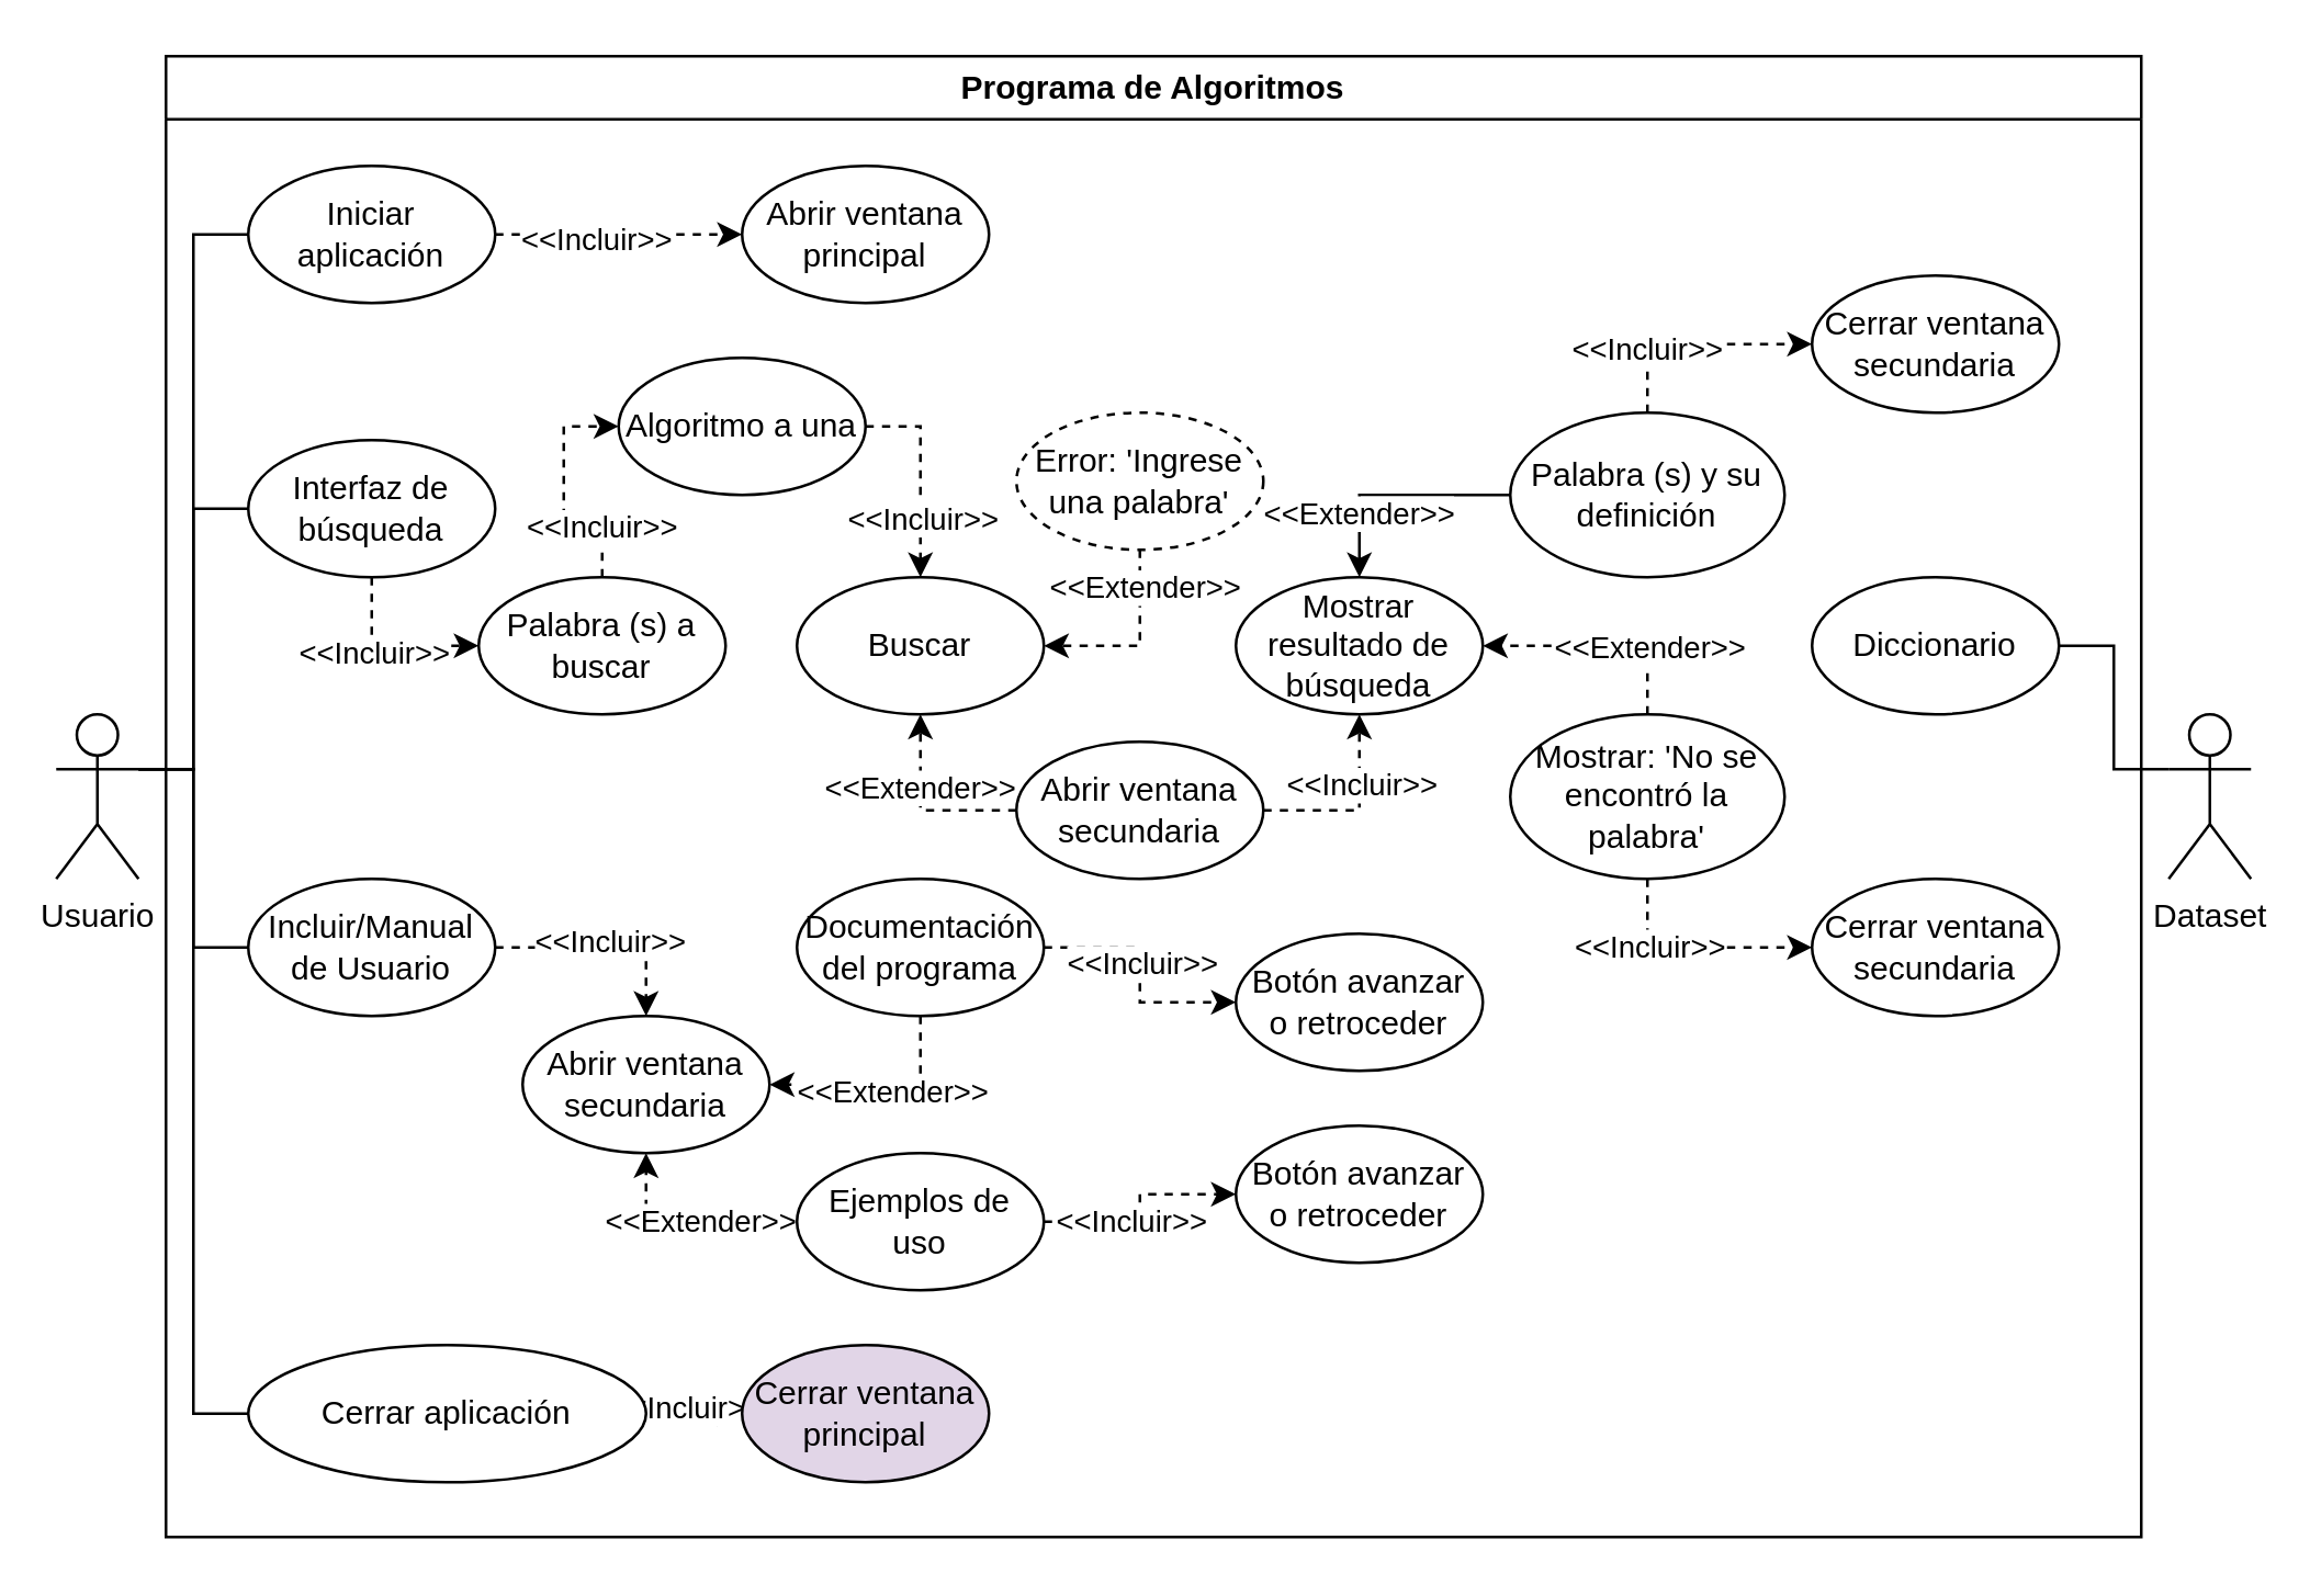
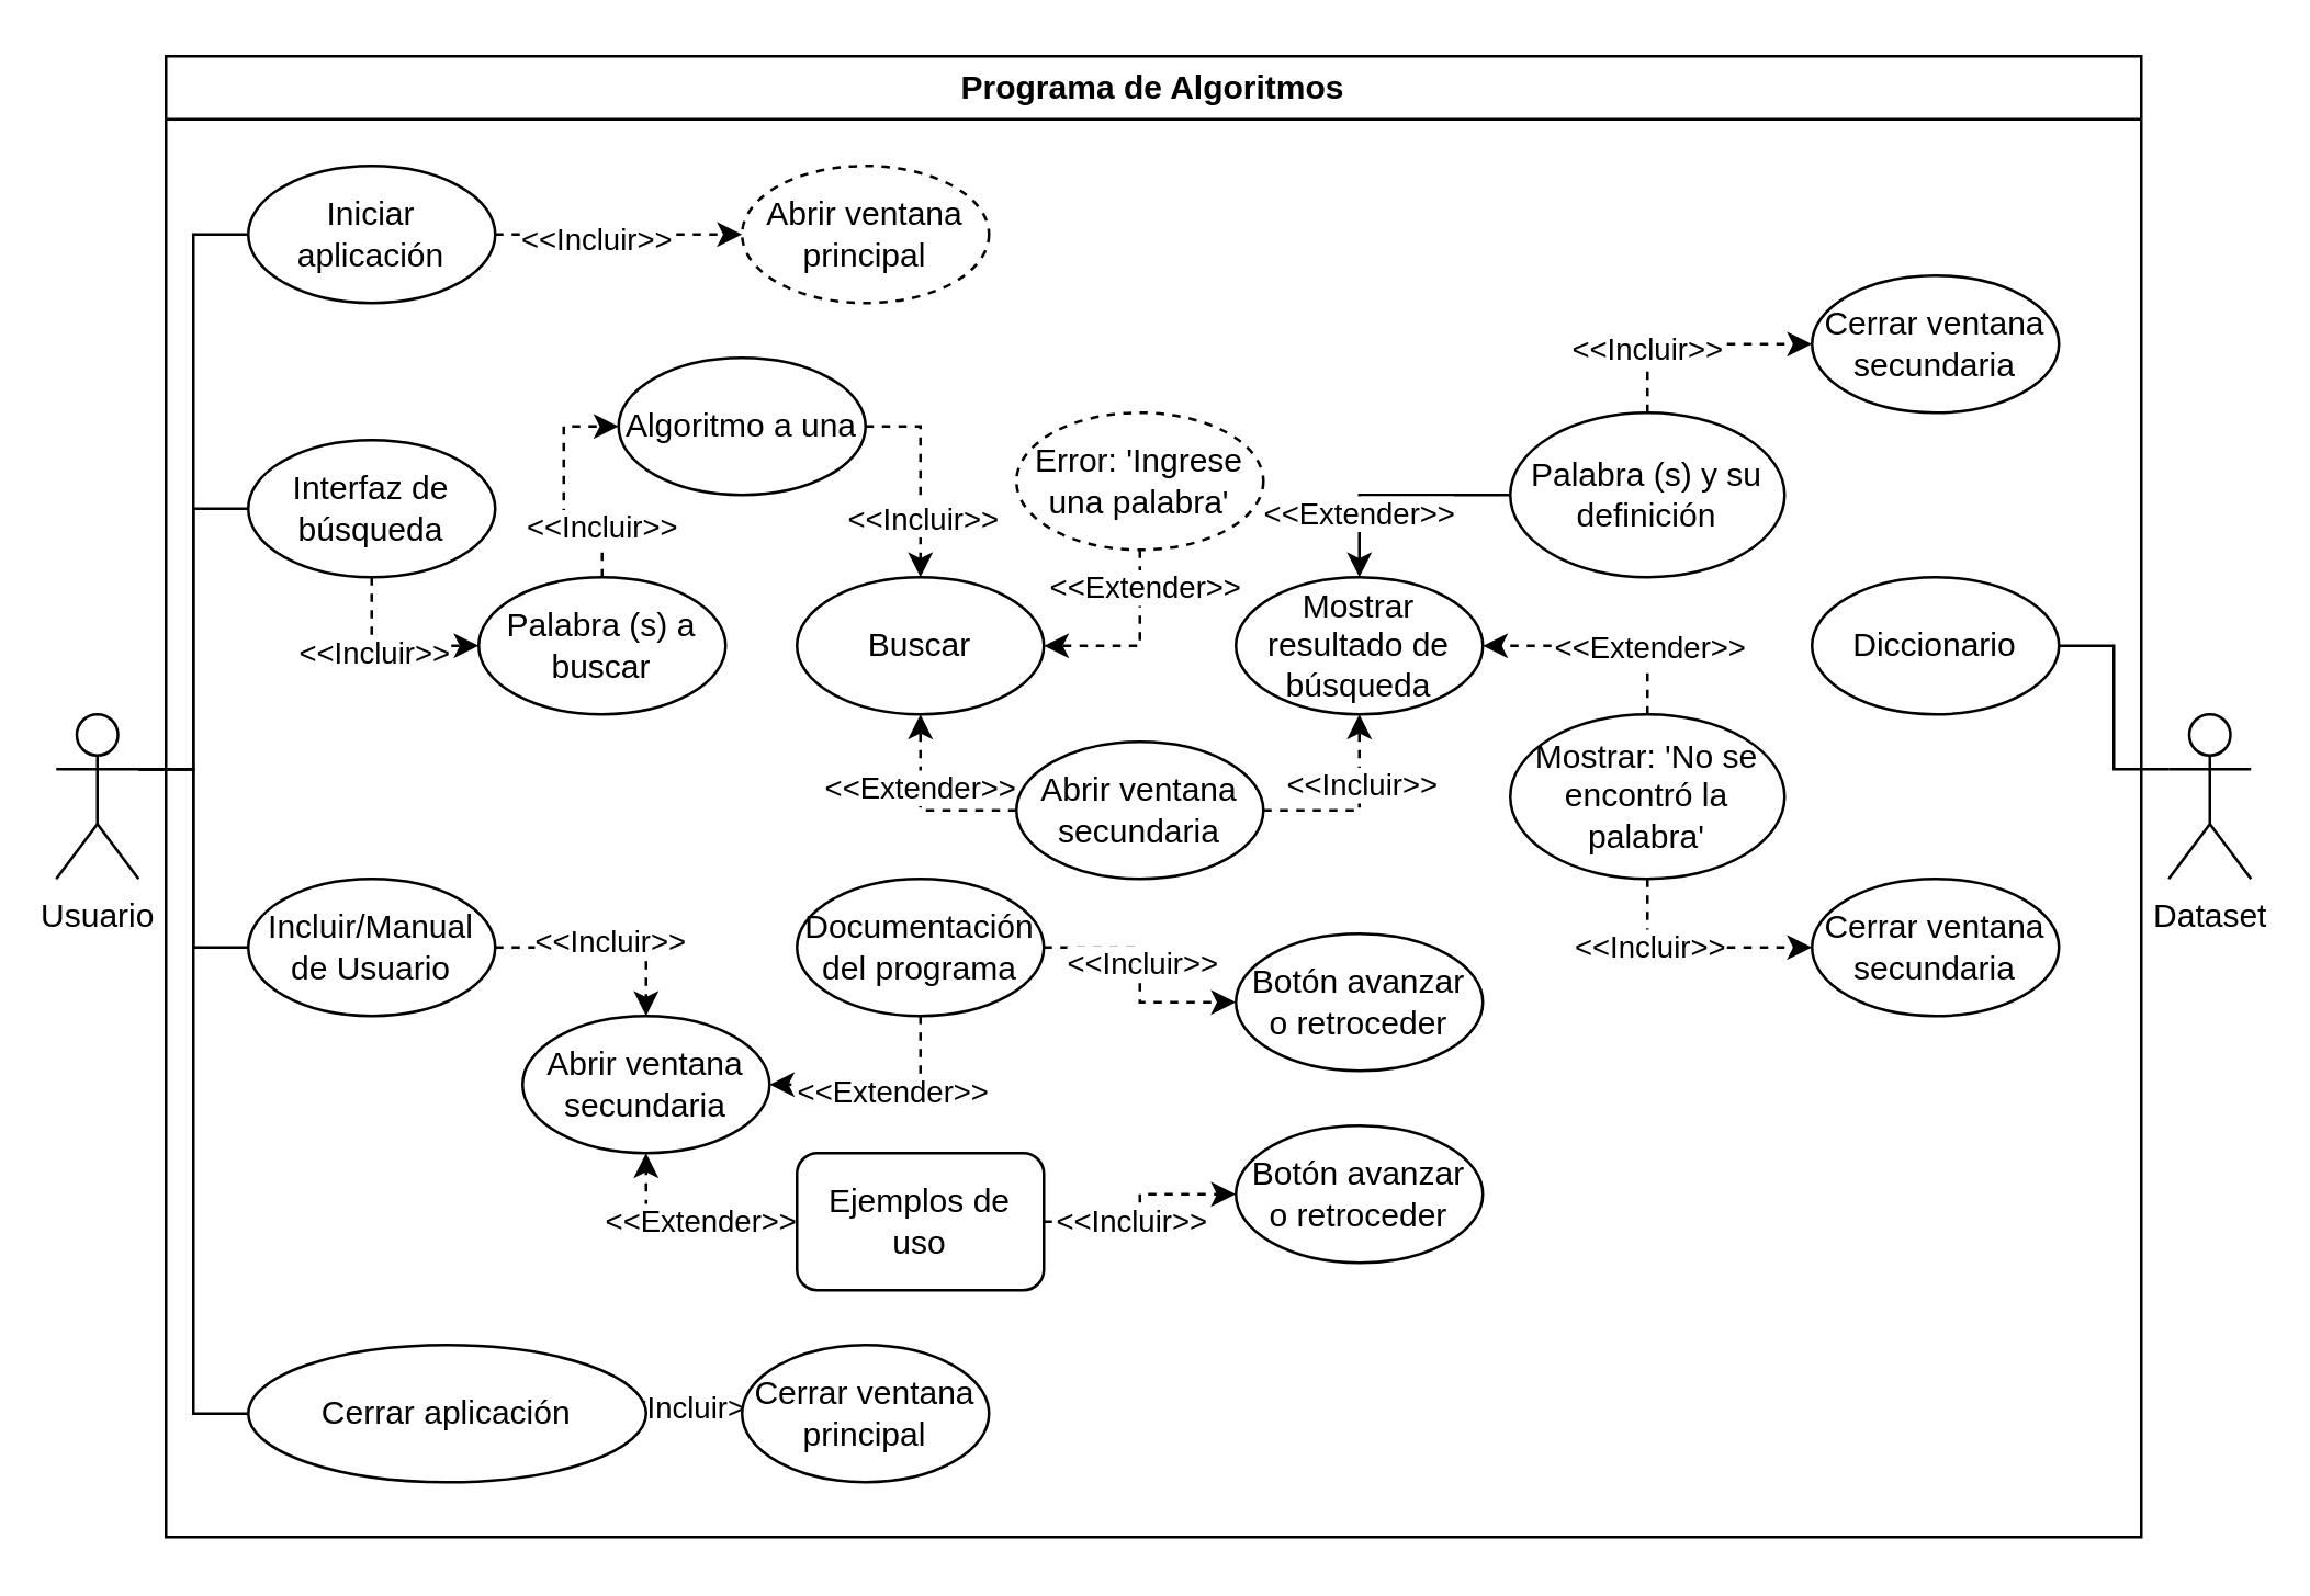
- <mxCell id="20" value="Abrir ventana principal" style="ellipse;whiteSpace=wrap;html=1;" parent="2" vertex="1"><mxGeometry x="210" y="40" width="90" height="50" as="geometry" /></mxCell>
+ <mxCell id="20" value="Abrir ventana principal" style="ellipse;whiteSpace=wrap;html=1;dashed=1;" parent="2" vertex="1"><mxGeometry x="210" y="40" width="90" height="50" as="geometry" /></mxCell>
- <mxCell id="29" value="Ejemplos de uso" style="ellipse;whiteSpace=wrap;html=1;" parent="2" vertex="1"><mxGeometry x="230" y="400" width="90" height="50" as="geometry" /></mxCell>
+ <mxCell id="29" value="Ejemplos de uso" style="whiteSpace=wrap;html=1;rounded=1;" parent="2" vertex="1"><mxGeometry x="230" y="400" width="90" height="50" as="geometry" /></mxCell>
- <mxCell id="21" value="Cerrar ventana principal" style="ellipse;whiteSpace=wrap;html=1;fillColor=#e1d5e7;" parent="2" vertex="1"><mxGeometry x="210" y="470" width="90" height="50" as="geometry" /></mxCell>
+ <mxCell id="21" value="Cerrar ventana principal" style="ellipse;whiteSpace=wrap;html=1;" parent="2" vertex="1"><mxGeometry x="210" y="470" width="90" height="50" as="geometry" /></mxCell>
